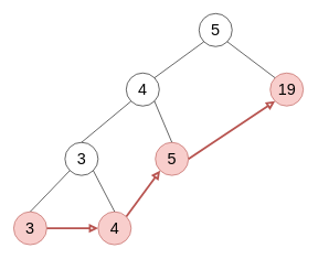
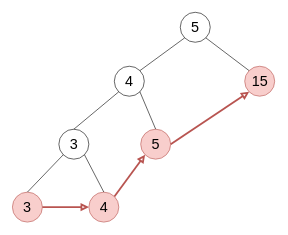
- <mxCell id="4" value="&lt;font style=&quot;font-size: 24px&quot;&gt;19&lt;/font&gt;" style="ellipse;whiteSpace=wrap;html=1;aspect=fixed;fillColor=#f8cecc;strokeColor=#b85450;" parent="1" vertex="1"><mxGeometry x="407.5" y="110" width="50" height="50" as="geometry" /></mxCell>
+ <mxCell id="4" value="&lt;font style=&quot;font-size: 24px&quot;&gt;15&lt;/font&gt;" style="ellipse;whiteSpace=wrap;html=1;aspect=fixed;fillColor=#f8cecc;strokeColor=#b85450;" parent="1" vertex="1"><mxGeometry x="407.5" y="110" width="50" height="50" as="geometry" /></mxCell>
